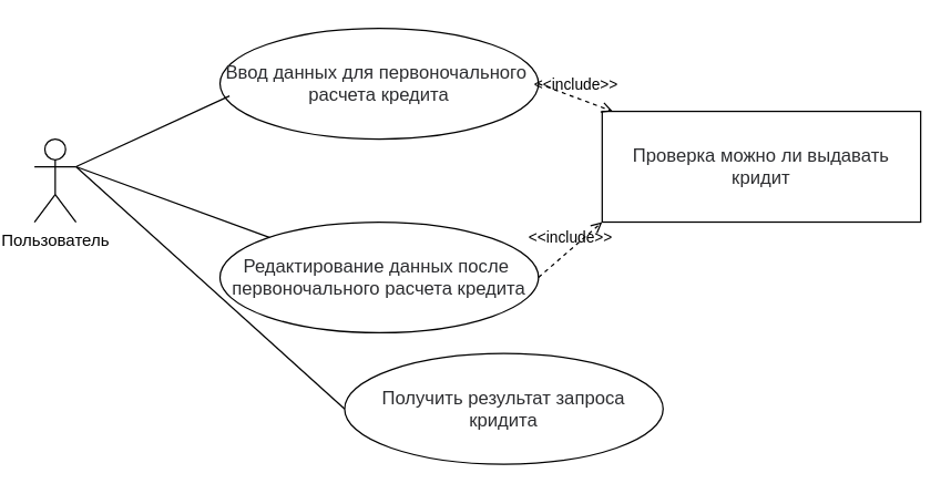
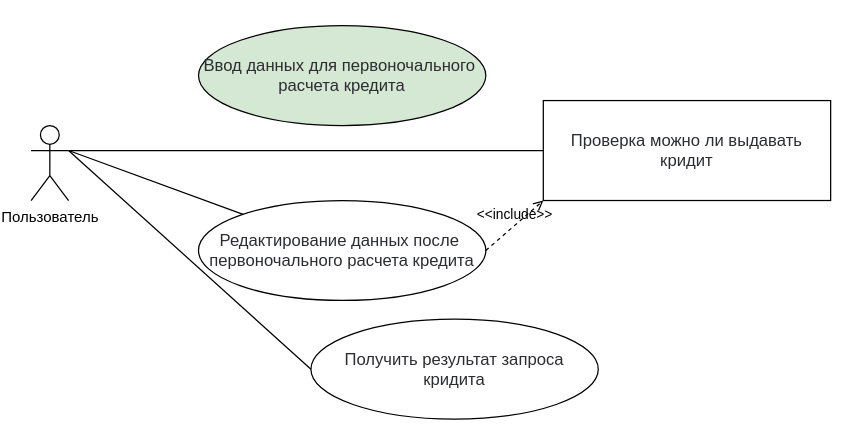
- <mxCell id="3" value="&lt;span id=&quot;docs-internal-guid-afd97ce5-7fff-4a05-c160-9bf3127e9fb2&quot;&gt;&lt;span style=&quot;font-size: 10pt ; font-family: &amp;#34;arial&amp;#34; ; color: rgb(44 , 45 , 48) ; vertical-align: baseline&quot;&gt;Ввод данных для первоночального&amp;nbsp;&lt;br&gt;расчета кредита&lt;br&gt;&lt;/span&gt;&lt;/span&gt;" style="ellipse;whiteSpace=wrap;html=1;" parent="1" vertex="1"><mxGeometry x="154" y="20" width="230" height="80" as="geometry" /></mxCell>
+ <mxCell id="3" value="&lt;span id=&quot;docs-internal-guid-afd97ce5-7fff-4a05-c160-9bf3127e9fb2&quot;&gt;&lt;span style=&quot;font-size: 10pt ; font-family: &amp;#34;arial&amp;#34; ; color: rgb(44 , 45 , 48) ; vertical-align: baseline&quot;&gt;Ввод данных для первоночального&amp;nbsp;&lt;br&gt;расчета кредита&lt;br&gt;&lt;/span&gt;&lt;/span&gt;" style="ellipse;whiteSpace=wrap;html=1;fillColor=#d5e8d4;" parent="1" vertex="1"><mxGeometry x="154" y="20" width="230" height="80" as="geometry" /></mxCell>
- <mxCell id="10" value="&amp;lt;&amp;lt;include&amp;gt;&amp;gt;" style="html=1;verticalAlign=bottom;labelBackgroundColor=none;endArrow=open;endFill=0;dashed=1;exitX=1;exitY=0.5;exitDx=0;exitDy=0;" edge="1" parent="1" source="3" target="7"><mxGeometry width="160" relative="1" as="geometry"><mxPoint x="360" y="-50" as="sourcePoint" /><mxPoint x="520" y="-50" as="targetPoint" /></mxGeometry></mxCell>
- <mxCell id="5" value="" style="endArrow=none;html=1;exitX=1;exitY=0.333;exitDx=0;exitDy=0;exitPerimeter=0;entryX=0.03;entryY=0.61;entryDx=0;entryDy=0;entryPerimeter=0;" parent="1" source="2" target="3" edge="1"><mxGeometry width="50" height="50" relative="1" as="geometry"><mxPoint x="60" y="490" as="sourcePoint" /><mxPoint x="421.795" y="1100.823" as="targetPoint" /></mxGeometry></mxCell>
+ <mxCell id="5" value="" style="endArrow=none;html=1;exitX=1;exitY=0.333;exitDx=0;exitDy=0;exitPerimeter=0;" parent="1" source="2" target="7" edge="1"><mxGeometry width="50" height="50" relative="1" as="geometry"><mxPoint x="60" y="490" as="sourcePoint" /><mxPoint x="421.795" y="1100.823" as="targetPoint" /></mxGeometry></mxCell>
